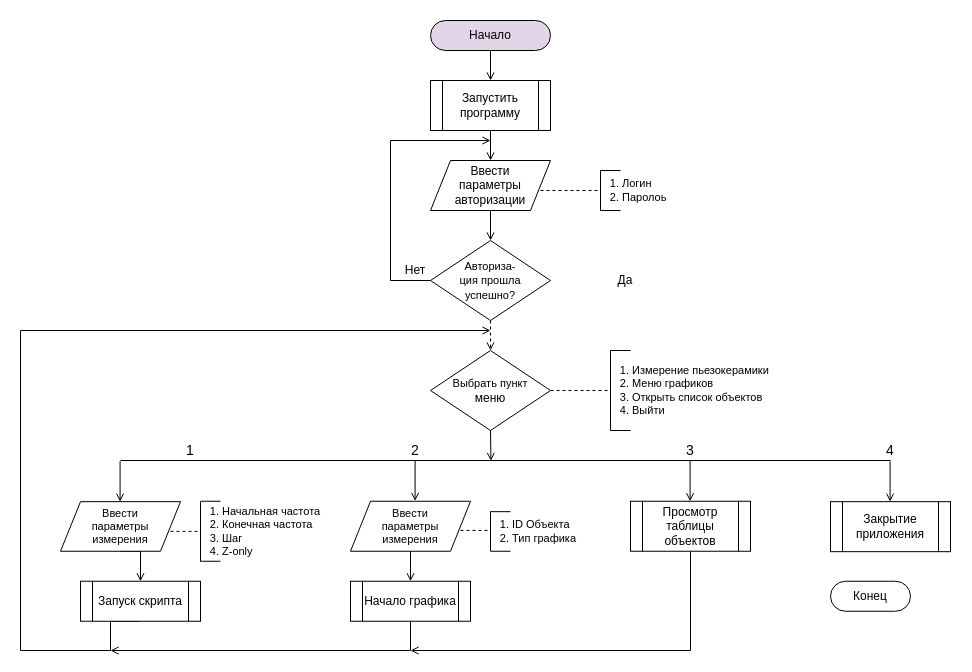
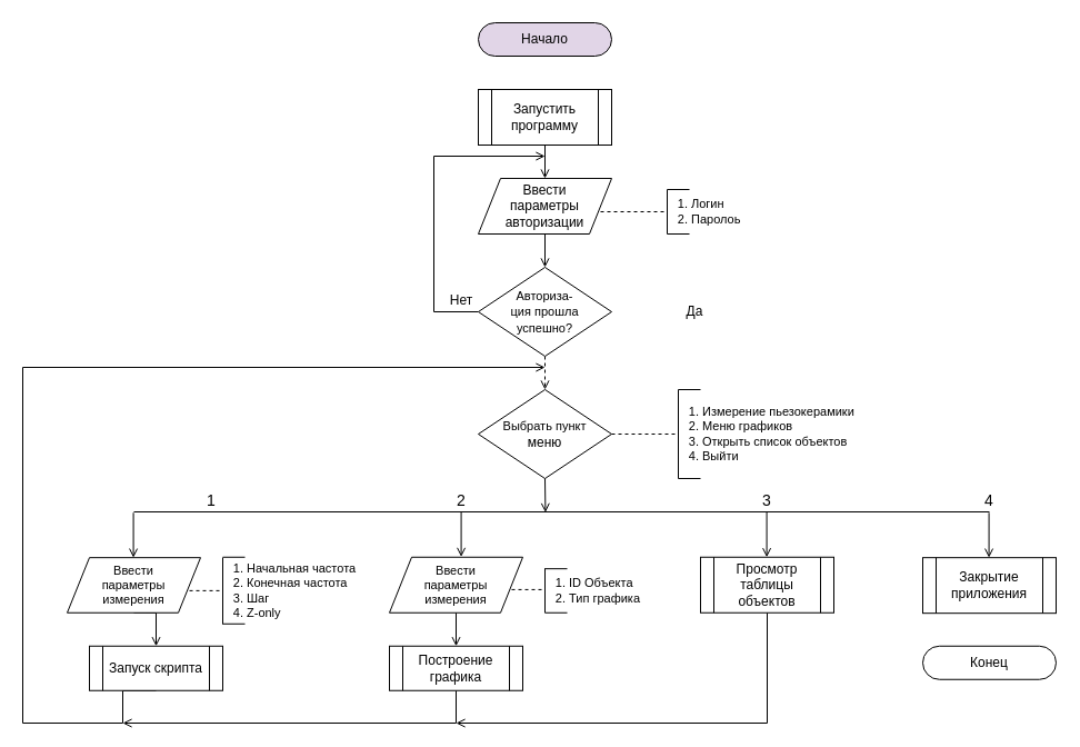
- <mxCell id="2" style="edgeStyle=orthogonalEdgeStyle;rounded=0;orthogonalLoop=1;jettySize=auto;html=1;exitX=0.5;exitY=1;exitDx=0;exitDy=0;entryX=0.5;entryY=0;entryDx=0;entryDy=0;fontSize=11;endArrow=open;endFill=0;" parent="1" source="3" target="5" edge="1"><mxGeometry relative="1" as="geometry" /></mxCell>
- <mxCell id="52" value="Конец" style="rounded=1;whiteSpace=wrap;html=1;arcSize=50;" parent="1" vertex="1"><mxGeometry x="830" y="580.75" width="80" height="30" as="geometry" /></mxCell>
+ <mxCell id="52" value="Конец" style="rounded=1;whiteSpace=wrap;html=1;arcSize=50;" parent="1" vertex="1"><mxGeometry x="830" y="580.75" width="120" height="30" as="geometry" /></mxCell>
- <mxCell id="39" value="Начало графика" style="shape=process;whiteSpace=wrap;html=1;backgroundOutline=1;" parent="1" vertex="1"><mxGeometry x="350" y="580.75" width="120" height="40" as="geometry" /></mxCell>
+ <mxCell id="39" value="Построение графика" style="shape=process;whiteSpace=wrap;html=1;backgroundOutline=1;" parent="1" vertex="1"><mxGeometry x="350" y="580.75" width="120" height="40" as="geometry" /></mxCell>
